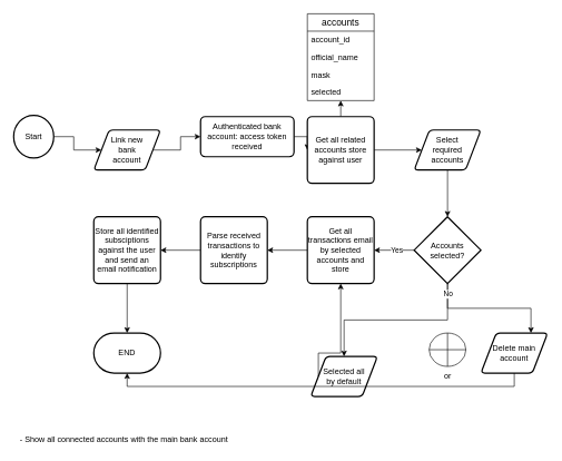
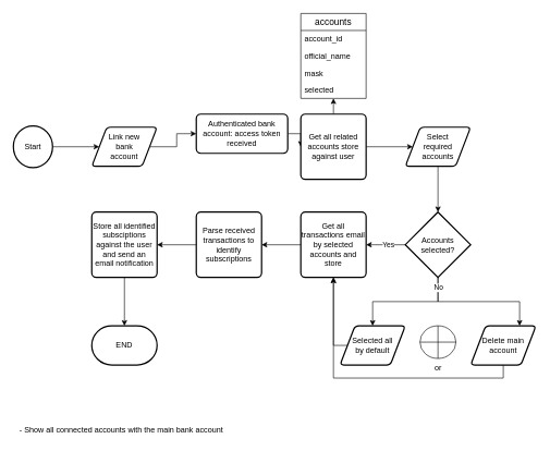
- <mxCell id="23" value="Start" style="strokeWidth=2;html=1;shape=mxgraph.flowchart.start_2;whiteSpace=wrap;" vertex="1" parent="1"><mxGeometry x="20" y="172" width="60" height="64" as="geometry" /></mxCell>
+ <mxCell id="23" value="Start" style="strokeWidth=2;html=1;shape=mxgraph.flowchart.start_2;whiteSpace=wrap;" vertex="1" parent="1"><mxGeometry x="20" y="192" width="60" height="64" as="geometry" /></mxCell>
- <mxCell id="31" value="&lt;div&gt;Selected all &lt;br&gt;&lt;/div&gt;&lt;div&gt;by default&lt;/div&gt;" style="shape=parallelogram;html=1;strokeWidth=2;perimeter=parallelogramPerimeter;whiteSpace=wrap;rounded=1;arcSize=12;size=0.23;" vertex="1" parent="1"><mxGeometry x="465" y="533" width="100" height="60" as="geometry" /></mxCell>
+ <mxCell id="31" value="&lt;div&gt;Selected all &lt;br&gt;&lt;/div&gt;&lt;div&gt;by default&lt;/div&gt;" style="shape=parallelogram;html=1;strokeWidth=2;perimeter=parallelogramPerimeter;whiteSpace=wrap;rounded=1;arcSize=12;size=0.23;" vertex="1" parent="1"><mxGeometry x="520" y="498" width="100" height="60" as="geometry" /></mxCell>
- <mxCell id="32" style="edgeStyle=orthogonalEdgeStyle;rounded=0;orthogonalLoop=1;jettySize=auto;html=1;exitX=0.5;exitY=1;exitDx=0;exitDy=0;entryX=0.5;entryY=1;entryDx=0;entryDy=0;entryPerimeter=0;" edge="1" parent="1" source="33" target="35"><mxGeometry relative="1" as="geometry" /></mxCell>
+ <mxCell id="32" style="edgeStyle=orthogonalEdgeStyle;rounded=0;orthogonalLoop=1;jettySize=auto;html=1;exitX=0.5;exitY=1;exitDx=0;exitDy=0;" edge="1" parent="1" source="33" target="25"><mxGeometry relative="1" as="geometry" /></mxCell>
